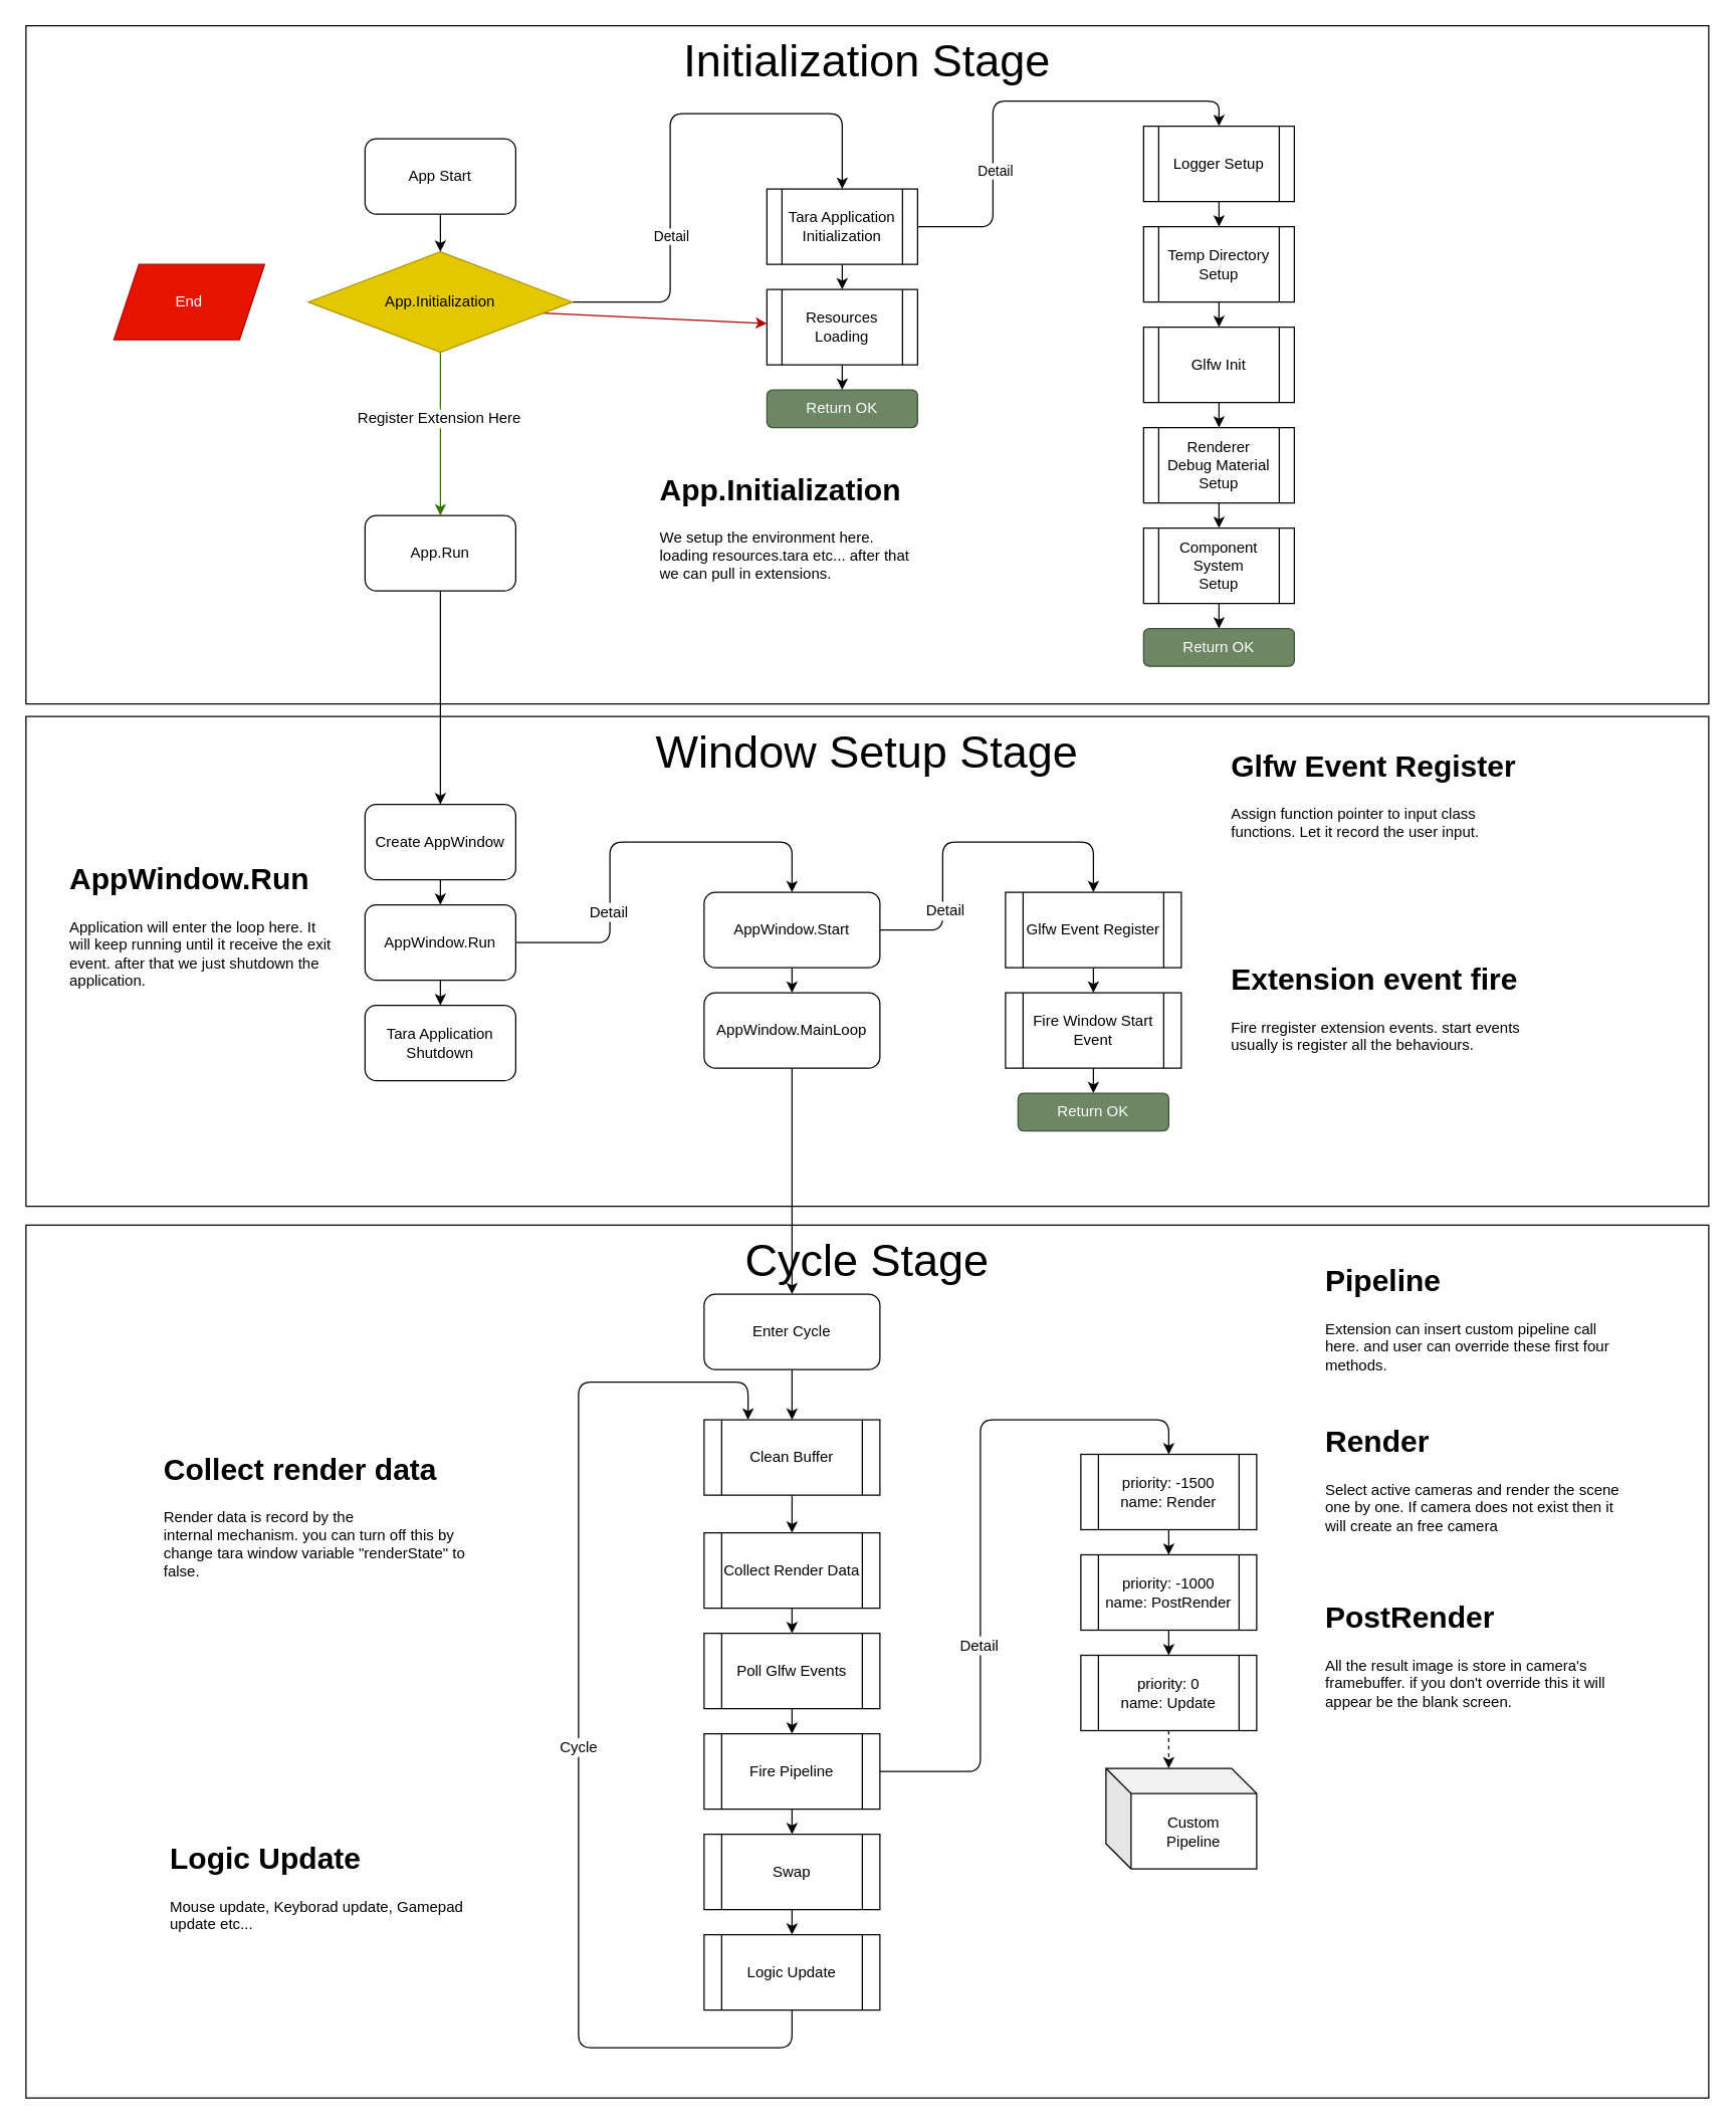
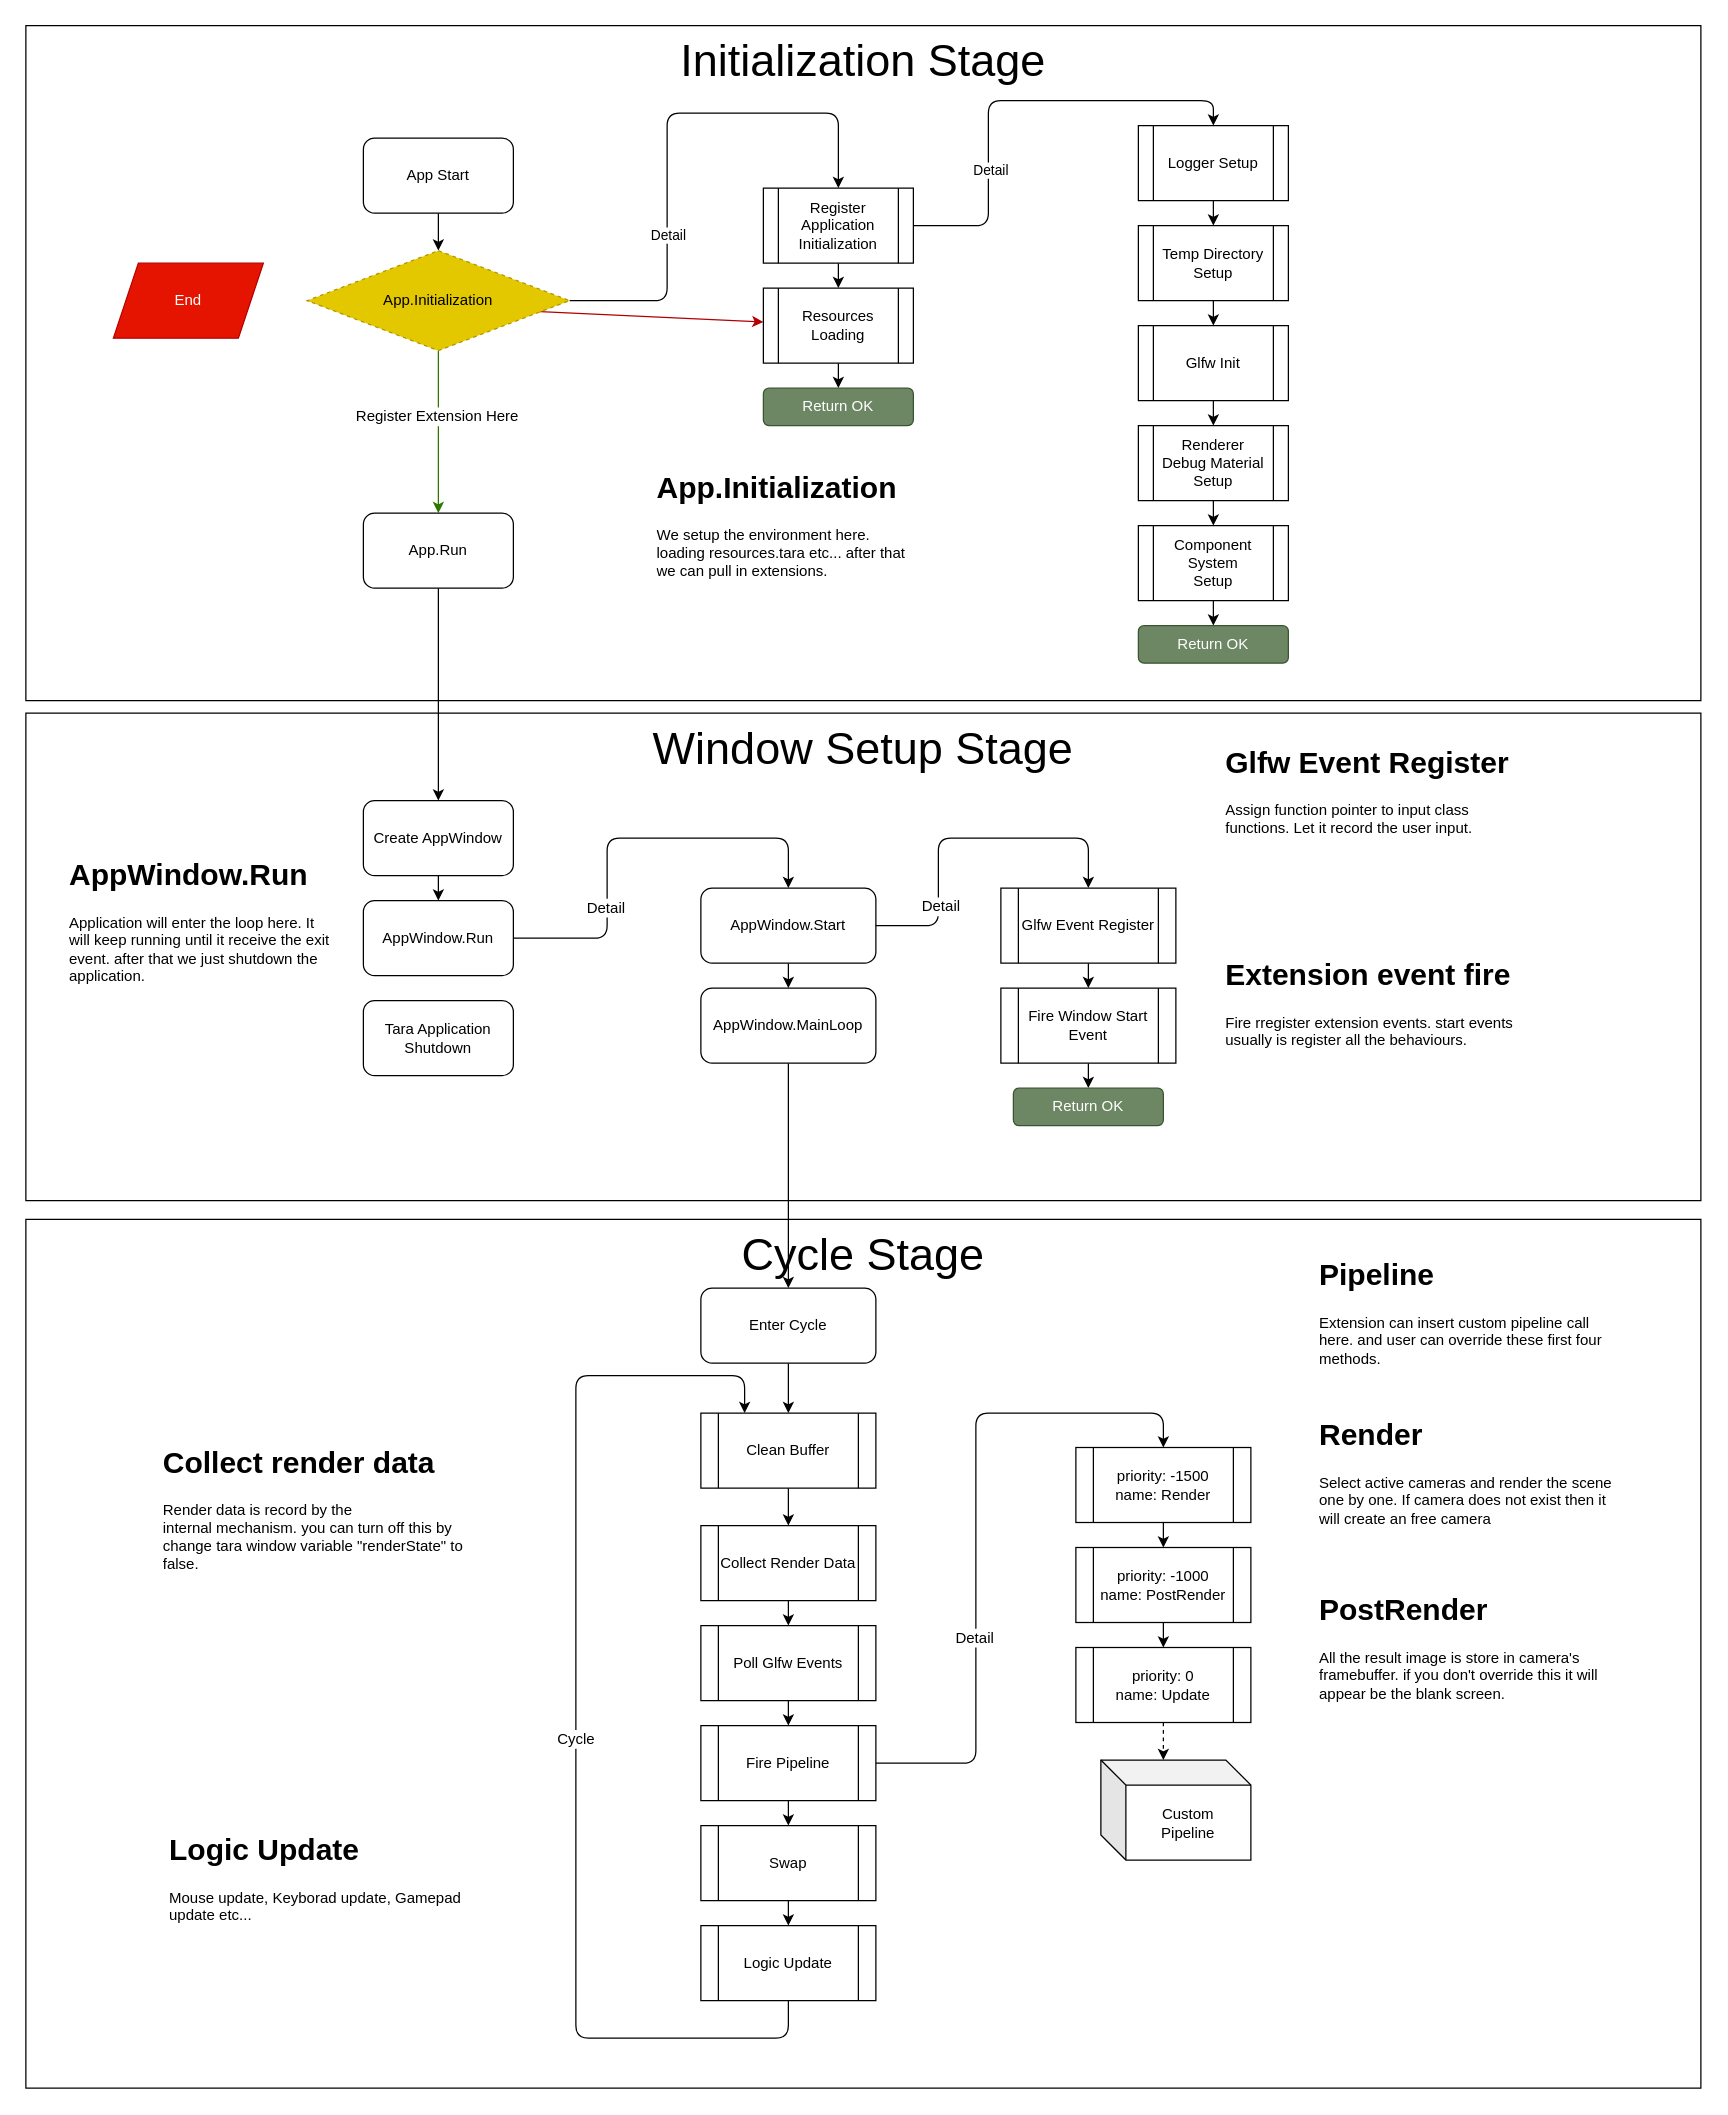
- <mxCell id="19" value="Tara Application&lt;br&gt;Initialization" style="shape=process;whiteSpace=wrap;html=1;backgroundOutline=1;" parent="1" vertex="1"><mxGeometry x="610" y="150" width="120" height="60" as="geometry" /></mxCell>
+ <mxCell id="19" value="Register Application&lt;br&gt;Initialization" style="shape=process;whiteSpace=wrap;html=1;backgroundOutline=1;" parent="1" vertex="1"><mxGeometry x="610" y="150" width="120" height="60" as="geometry" /></mxCell>
- <mxCell id="12" value="App.Initialization" style="rhombus;whiteSpace=wrap;html=1;fillColor=#e3c800;fontColor=#000000;strokeColor=#B09500;" parent="1" vertex="1"><mxGeometry x="245" y="200" width="210" height="80" as="geometry" /></mxCell>
+ <mxCell id="12" value="App.Initialization" style="rhombus;whiteSpace=wrap;html=1;fillColor=#e3c800;fontColor=#000000;strokeColor=#B09500;dashed=1;" parent="1" vertex="1"><mxGeometry x="245" y="200" width="210" height="80" as="geometry" /></mxCell>
- <mxCell id="36" style="edgeStyle=orthogonalEdgeStyle;html=1;exitX=0.5;exitY=1;exitDx=0;exitDy=0;entryX=0.5;entryY=0;entryDx=0;entryDy=0;fontSize=12;" parent="1" source="39" target="40" edge="1"><mxGeometry relative="1" as="geometry" /></mxCell>
